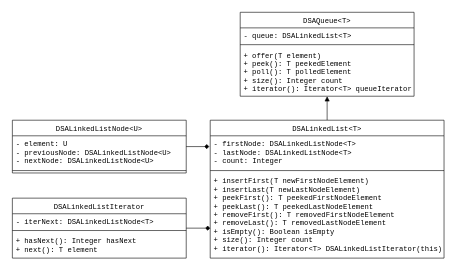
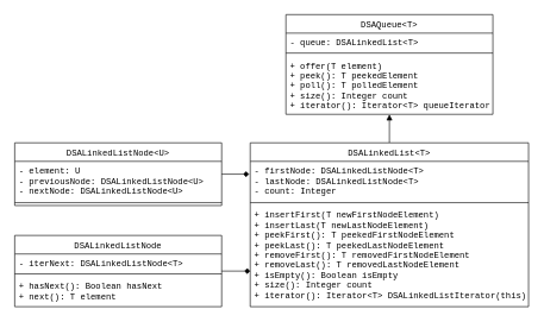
- <mxCell id="16" value="DSALinkedListIterator" style="swimlane;fontStyle=0;align=center;verticalAlign=top;childLayout=stackLayout;horizontal=1;startSize=26;horizontalStack=0;resizeParent=1;resizeParentMax=0;resizeLast=0;collapsible=1;marginBottom=0;fontFamily=Courier;" vertex="1" parent="1"><mxGeometry x="20" y="330" width="290" height="100" as="geometry" /></mxCell>
+ <mxCell id="16" value="DSALinkedListNode" style="swimlane;fontStyle=0;align=center;verticalAlign=top;childLayout=stackLayout;horizontal=1;startSize=26;horizontalStack=0;resizeParent=1;resizeParentMax=0;resizeLast=0;collapsible=1;marginBottom=0;fontFamily=Courier;" vertex="1" parent="1"><mxGeometry x="20" y="330" width="290" height="100" as="geometry" /></mxCell>
- <mxCell id="19" value="+ hasNext(): Integer hasNext&#10;+ next(): T element" style="text;strokeColor=none;fillColor=none;align=left;verticalAlign=top;spacingLeft=4;spacingRight=4;overflow=hidden;rotatable=0;points=[[0,0.5],[1,0.5]];portConstraint=eastwest;fontFamily=Courier;" vertex="1" parent="16"><mxGeometry y="58" width="290" height="42" as="geometry" /></mxCell>
+ <mxCell id="19" value="+ hasNext(): Boolean hasNext&#10;+ next(): T element" style="text;strokeColor=none;fillColor=none;align=left;verticalAlign=top;spacingLeft=4;spacingRight=4;overflow=hidden;rotatable=0;points=[[0,0.5],[1,0.5]];portConstraint=eastwest;fontFamily=Courier;" vertex="1" parent="16"><mxGeometry y="58" width="290" height="42" as="geometry" /></mxCell>
